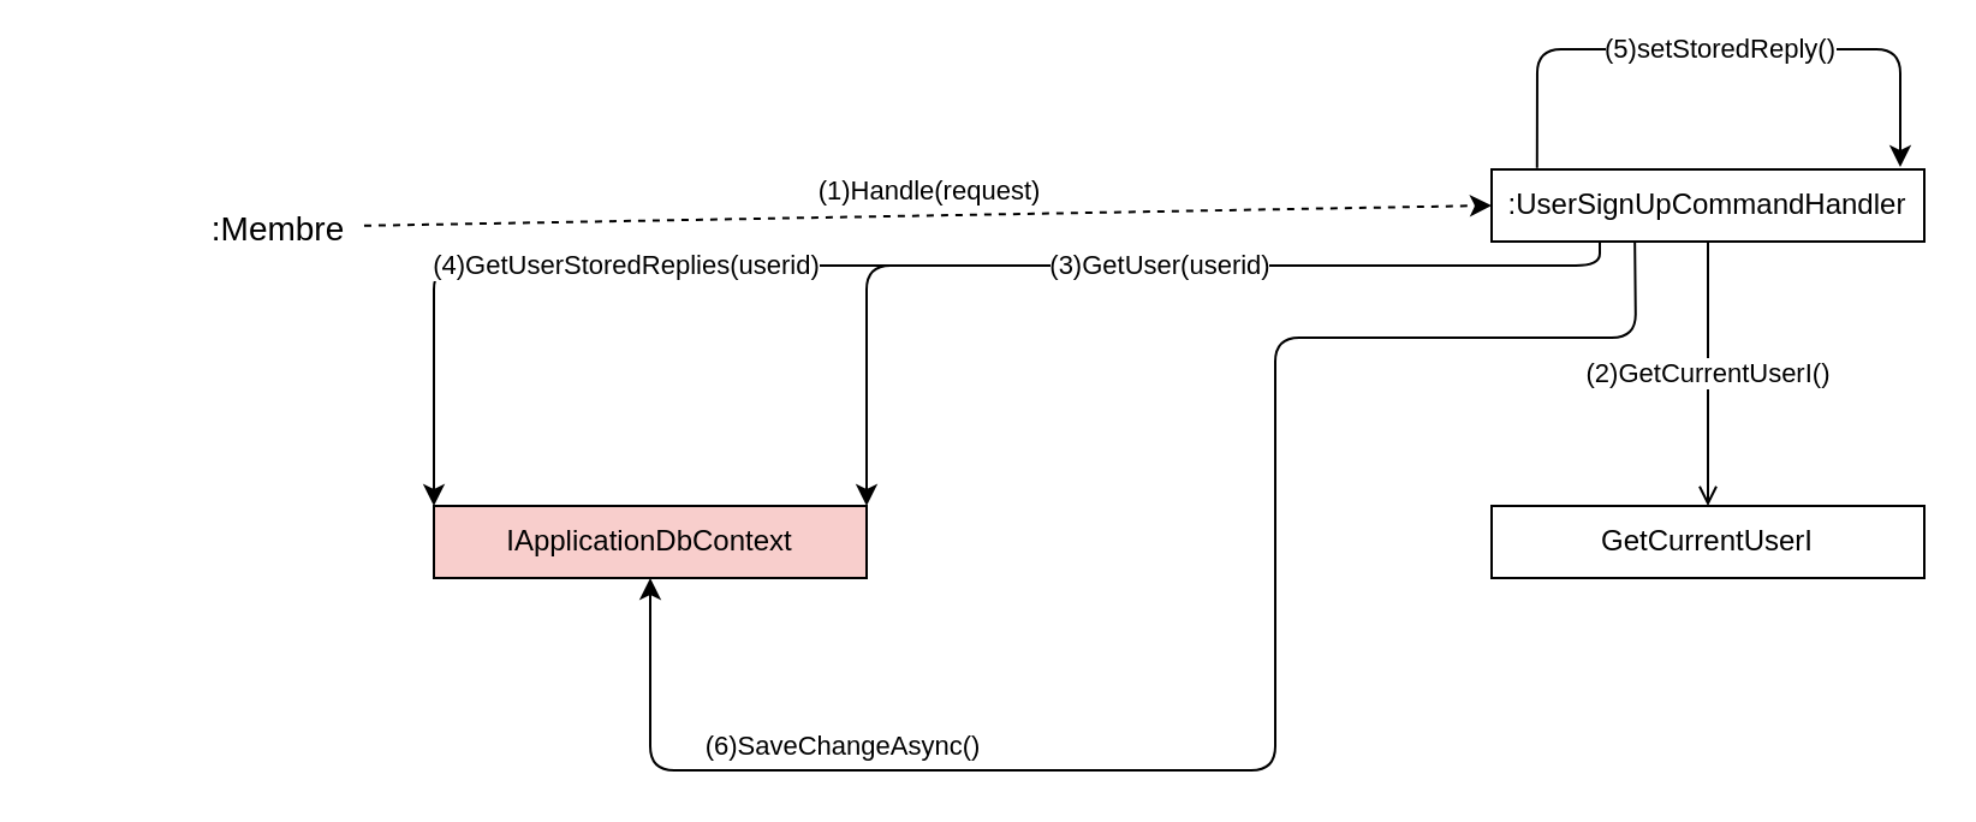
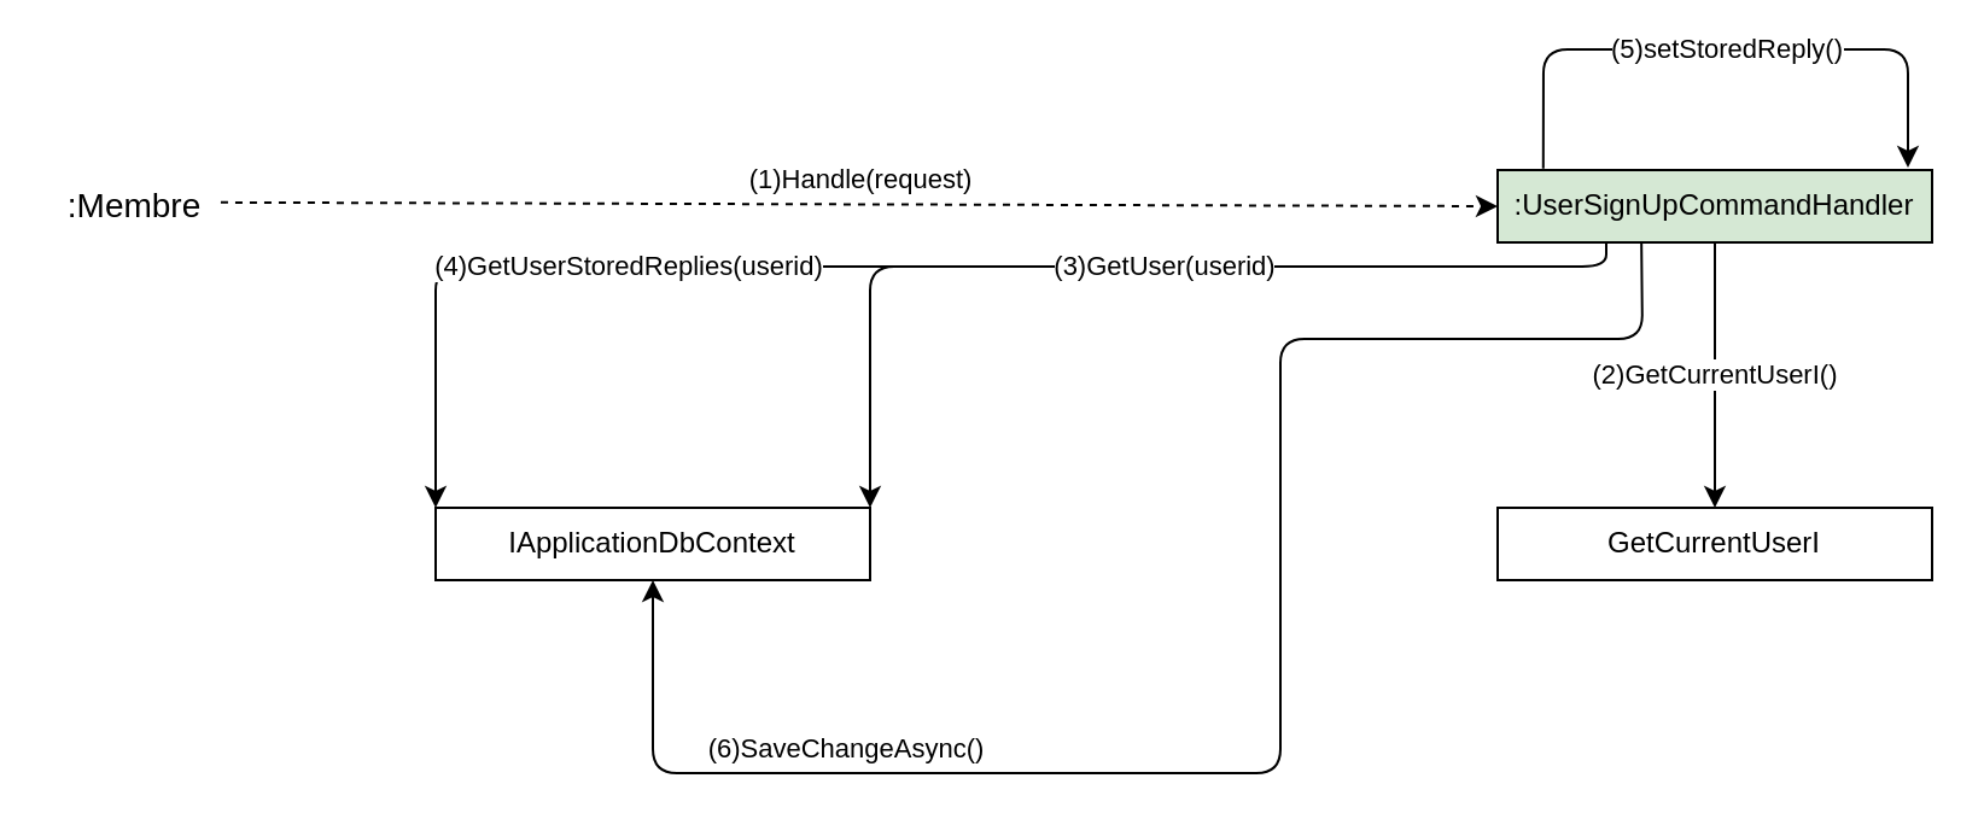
- <mxCell id="2" value=":&lt;span&gt;UserSignUpCommandHandler&lt;/span&gt;" style="rounded=0;whiteSpace=wrap;html=1;" parent="1" vertex="1"><mxGeometry x="620" y="70" width="180" height="30" as="geometry" /></mxCell>
+ <mxCell id="2" value=":&lt;span&gt;UserSignUpCommandHandler&lt;/span&gt;" style="rounded=0;whiteSpace=wrap;html=1;fillColor=#d5e8d4;" parent="1" vertex="1"><mxGeometry x="620" y="70" width="180" height="30" as="geometry" /></mxCell>
- <mxCell id="4" value=":Membre" style="text;html=1;align=center;verticalAlign=middle;resizable=0;points=[];autosize=1;fontSize=14;" parent="1" vertex="1"><mxGeometry x="80" y="85" width="70" height="20" as="geometry" /></mxCell>
+ <mxCell id="4" value=":Membre" style="text;html=1;align=center;verticalAlign=middle;resizable=0;points=[];autosize=1;fontSize=14;" parent="1" vertex="1"><mxGeometry y="75" width="70" height="20" as="geometry" x="20" /></mxCell>
- <mxCell id="7" value="(2)GetCurrentUserI()" style="endArrow=open;html=1;exitX=0.5;exitY=1;exitDx=0;exitDy=0;entryX=0.5;entryY=0;entryDx=0;entryDy=0;" parent="1" source="2" target="5" edge="1"><mxGeometry width="50" height="50" relative="1" as="geometry"><mxPoint x="480" y="180" as="sourcePoint" /><mxPoint x="530" y="130" as="targetPoint" /></mxGeometry></mxCell>
+ <mxCell id="7" value="(2)GetCurrentUserI()" style="endArrow=classic;html=1;exitX=0.5;exitY=1;exitDx=0;exitDy=0;entryX=0.5;entryY=0;entryDx=0;entryDy=0;" parent="1" source="2" target="5" edge="1"><mxGeometry width="50" height="50" relative="1" as="geometry"><mxPoint x="480" y="180" as="sourcePoint" /><mxPoint x="530" y="130" as="targetPoint" /></mxGeometry></mxCell>
- <mxCell id="6" value="IApplicationDbContext" style="rounded=0;whiteSpace=wrap;html=1;fillColor=#f8cecc;" parent="1" vertex="1"><mxGeometry x="180" y="210" width="180" height="30" as="geometry" /></mxCell>
+ <mxCell id="6" value="IApplicationDbContext" style="rounded=0;whiteSpace=wrap;html=1;" parent="1" vertex="1"><mxGeometry x="180" y="210" width="180" height="30" as="geometry" /></mxCell>
